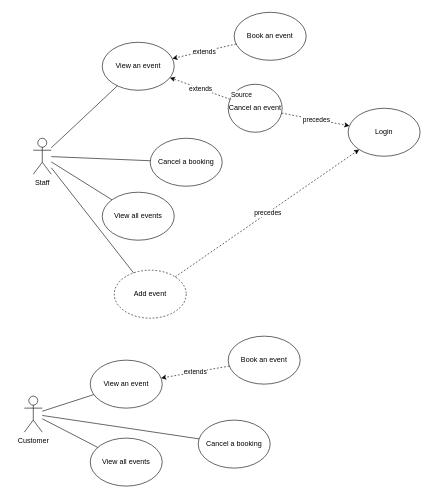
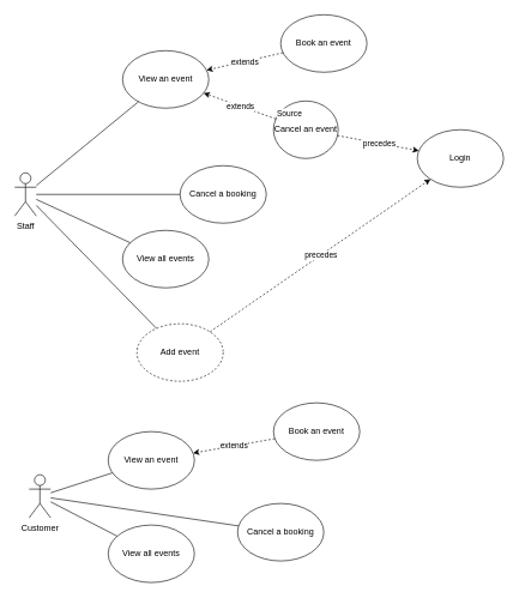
- <mxCell id="2" value="Staff" style="shape=umlActor;verticalLabelPosition=bottom;verticalAlign=top;html=1;outlineConnect=0;" vertex="1" parent="1"><mxGeometry x="55" y="230" width="30" height="60" as="geometry" /></mxCell>
+ <mxCell id="2" value="Staff" style="shape=umlActor;verticalLabelPosition=bottom;verticalAlign=top;html=1;outlineConnect=0;" vertex="1" parent="1"><mxGeometry x="20" y="240" width="30" height="60" as="geometry" /></mxCell>
